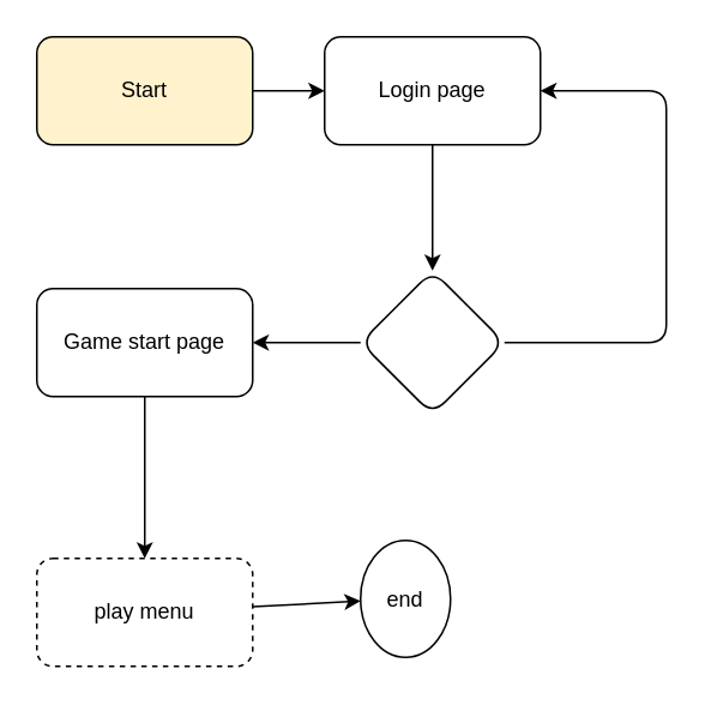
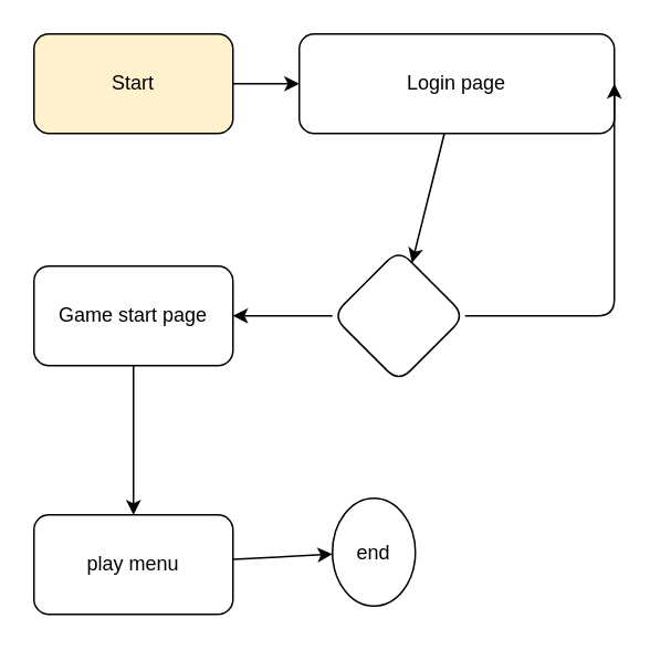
- <mxCell id="5" value="Login page" style="whiteSpace=wrap;html=1;rounded=1;" vertex="1" parent="1"><mxGeometry x="180" y="20" width="120" height="60" as="geometry" /></mxCell>
+ <mxCell id="5" value="Login page" style="whiteSpace=wrap;html=1;rounded=1;" vertex="1" parent="1"><mxGeometry x="180" y="20" width="190" height="60" as="geometry" /></mxCell>
- <mxCell id="12" value="play menu" style="rounded=1;whiteSpace=wrap;html=1;dashed=1;" vertex="1" parent="1"><mxGeometry x="20" y="310" width="120" height="60" as="geometry" /></mxCell>
+ <mxCell id="12" value="play menu" style="rounded=1;whiteSpace=wrap;html=1;" vertex="1" parent="1"><mxGeometry x="20" y="310" width="120" height="60" as="geometry" /></mxCell>
